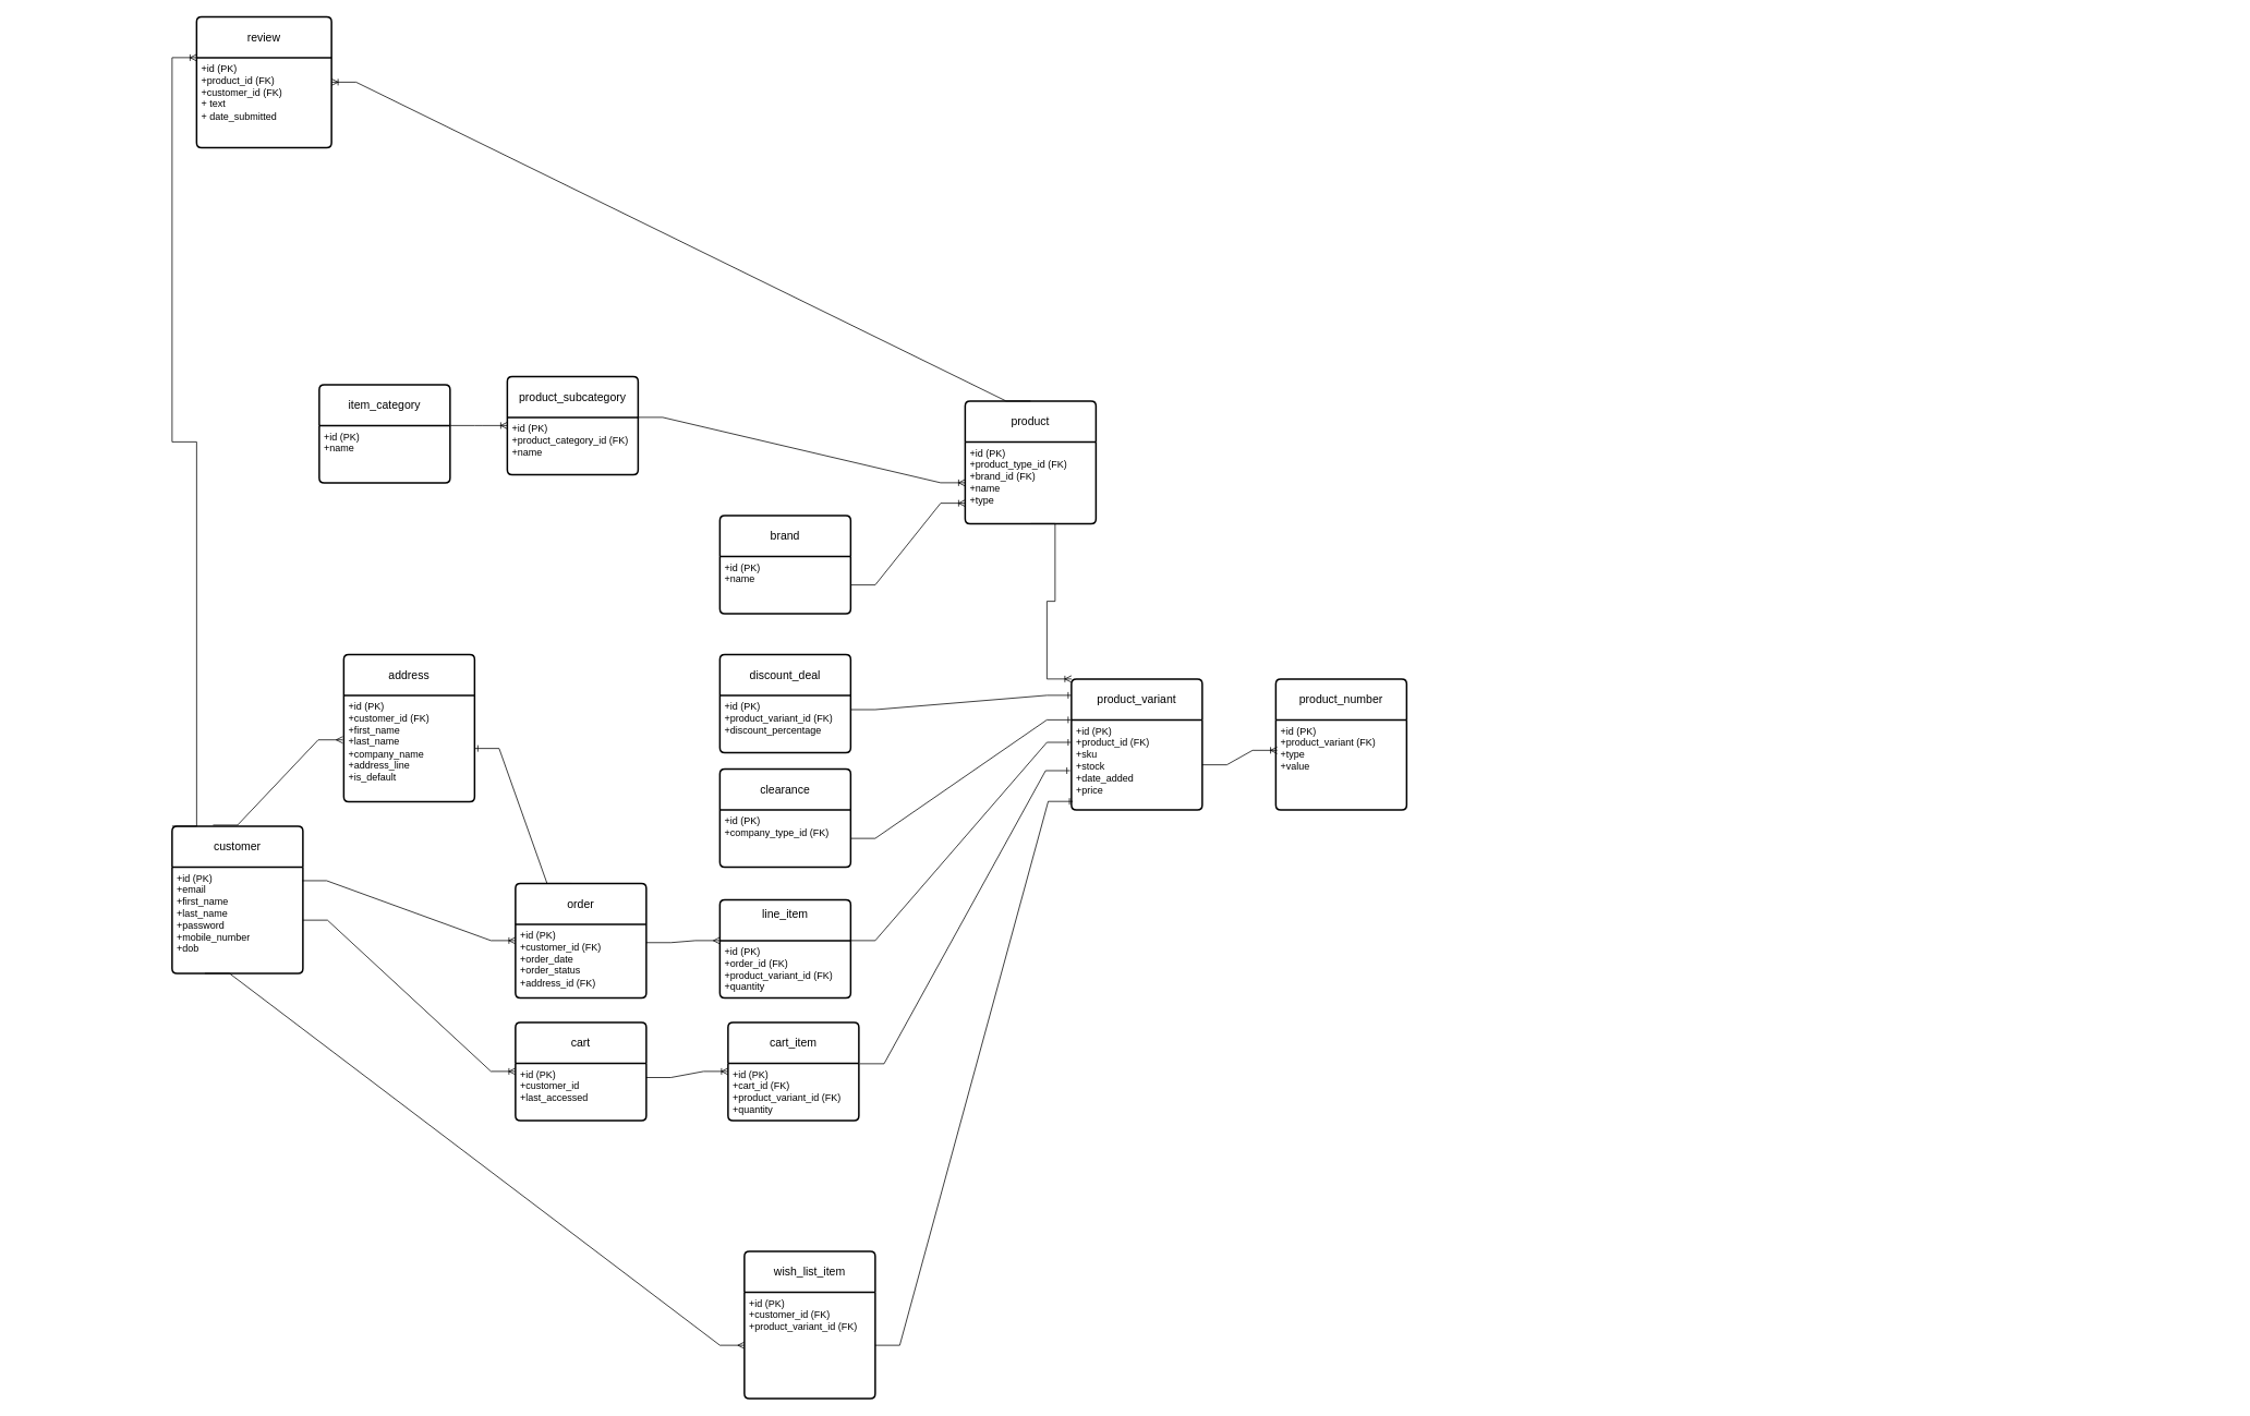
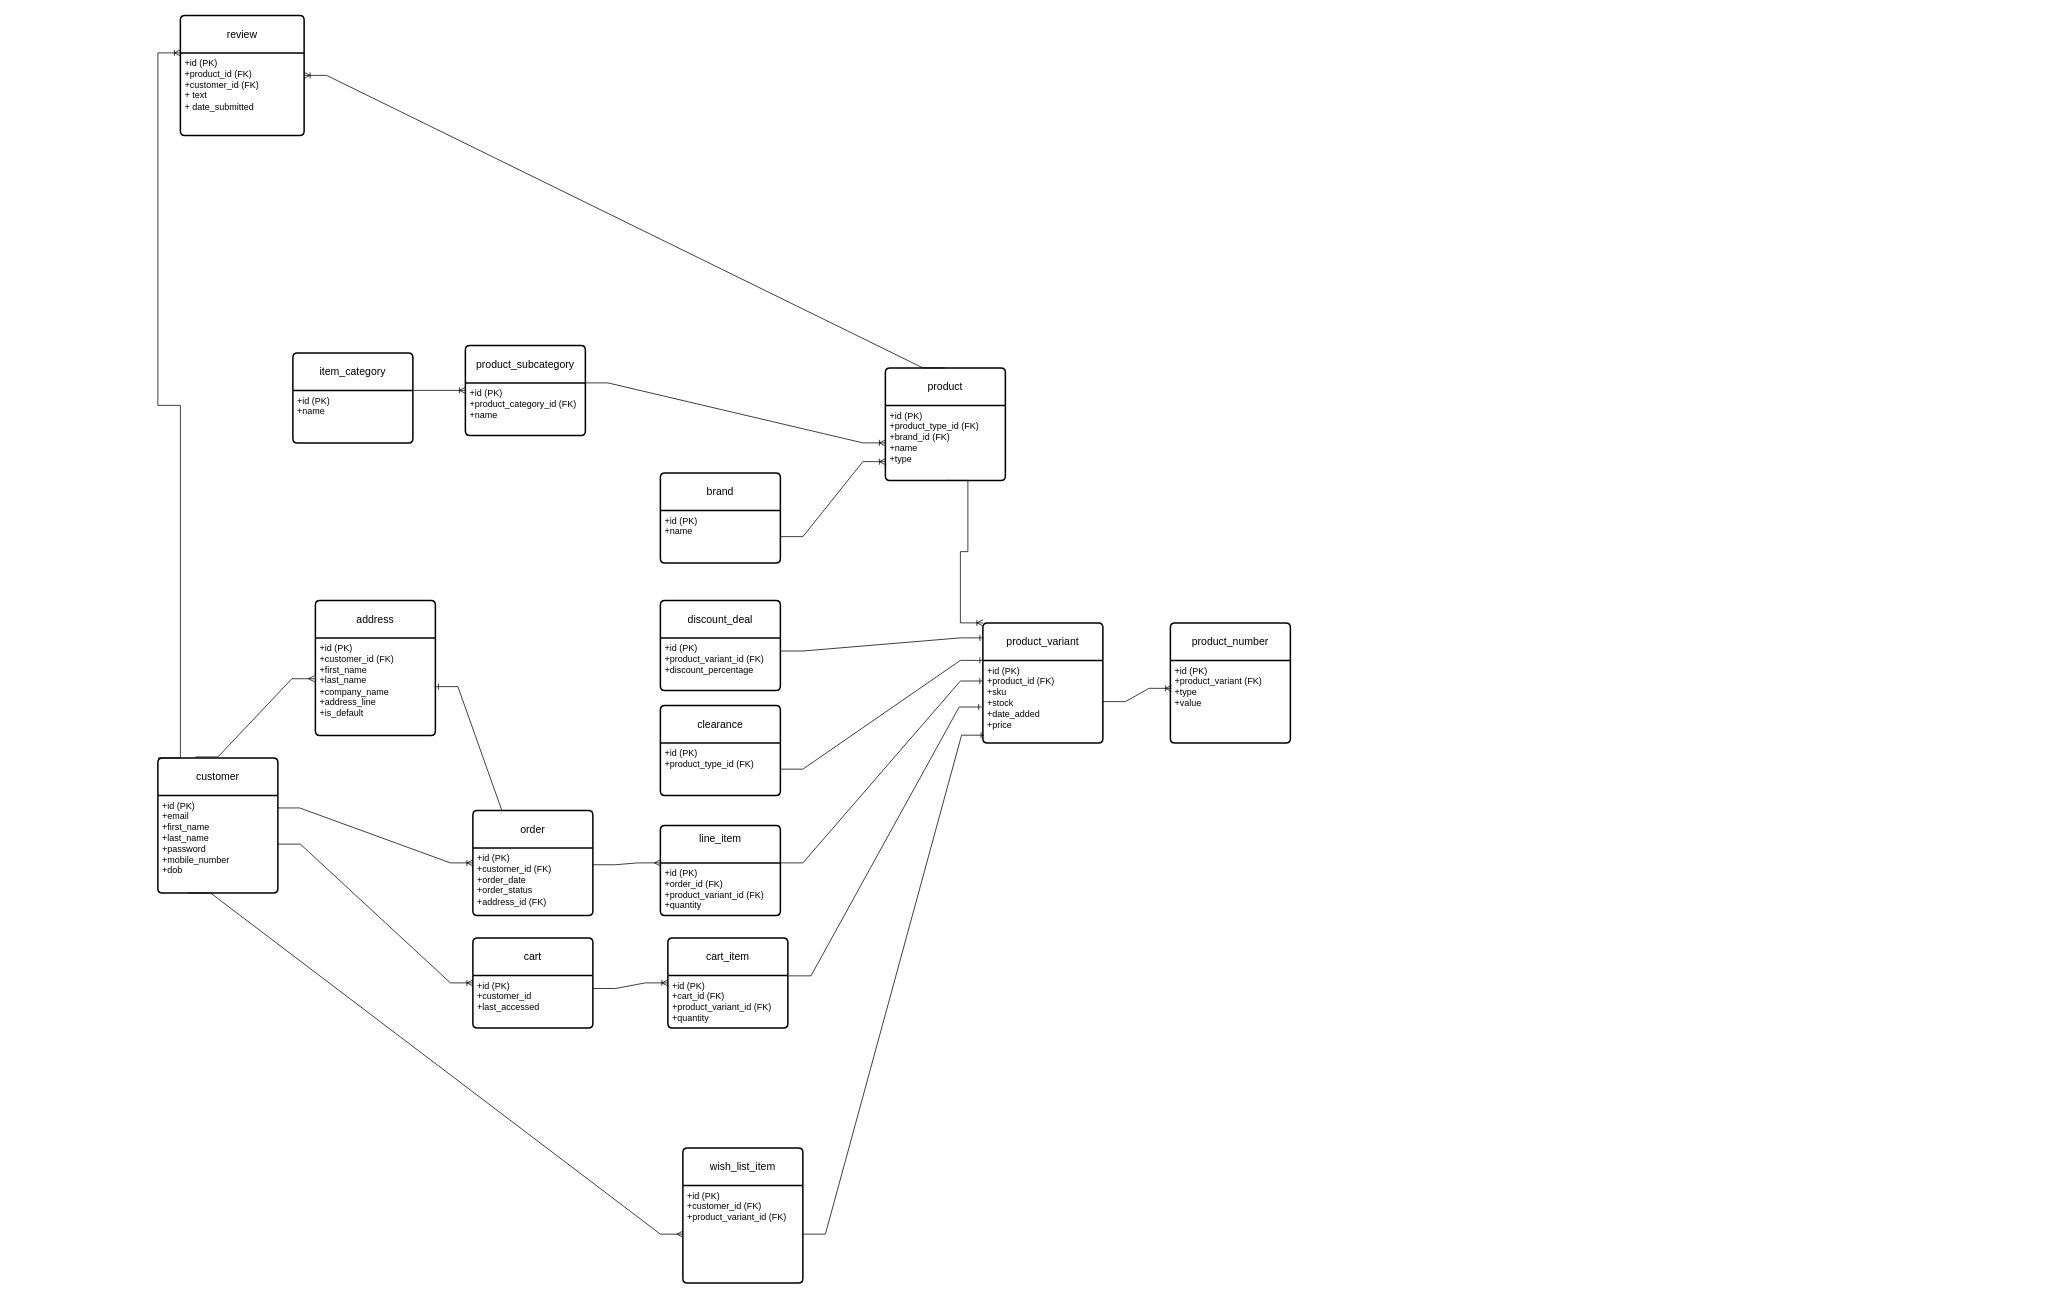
- <mxCell id="29" value="+id (PK)&lt;br&gt;+company_type_id (FK)" style="align=left;strokeColor=none;fillColor=none;spacingLeft=4;fontSize=12;verticalAlign=top;resizable=0;rotatable=0;part=1;html=1;" vertex="1" parent="28"><mxGeometry y="50" width="160" height="70" as="geometry" /></mxCell>
+ <mxCell id="29" value="+id (PK)&lt;br&gt;+product_type_id (FK)" style="align=left;strokeColor=none;fillColor=none;spacingLeft=4;fontSize=12;verticalAlign=top;resizable=0;rotatable=0;part=1;html=1;" vertex="1" parent="28"><mxGeometry y="50" width="160" height="70" as="geometry" /></mxCell>
